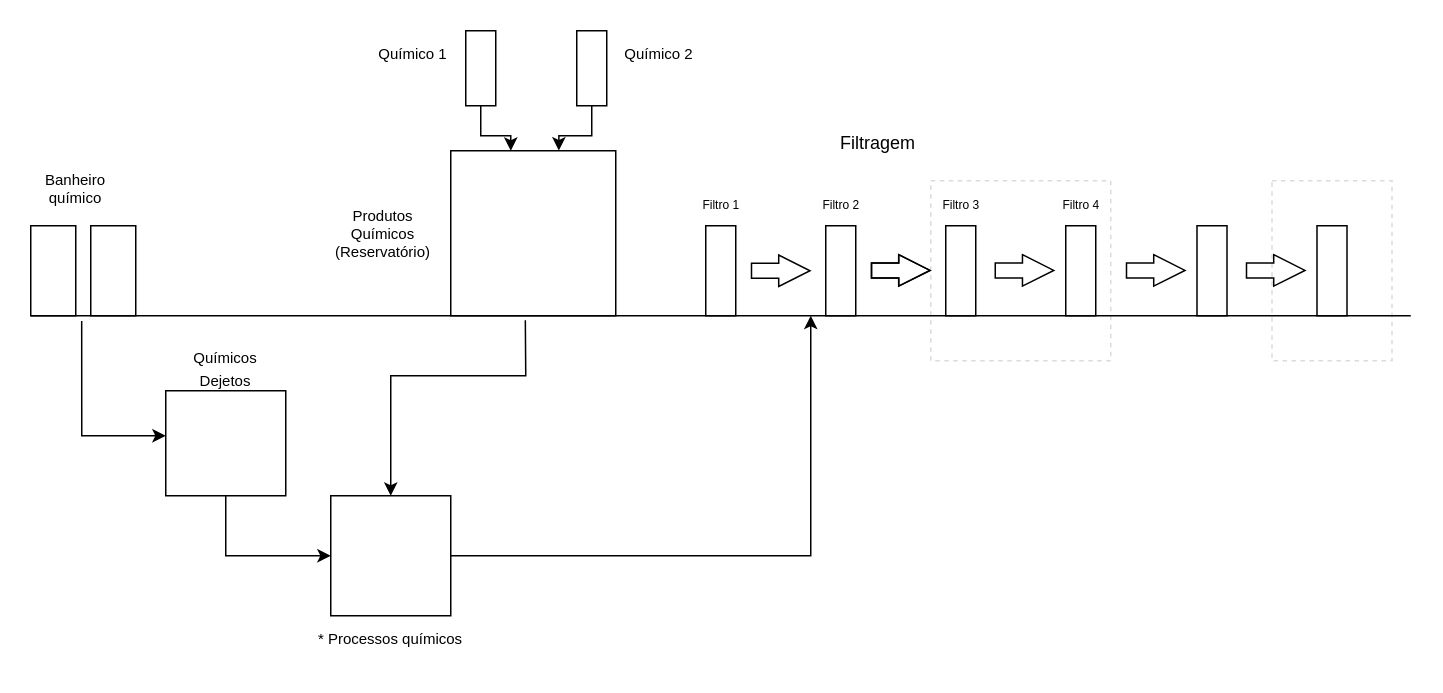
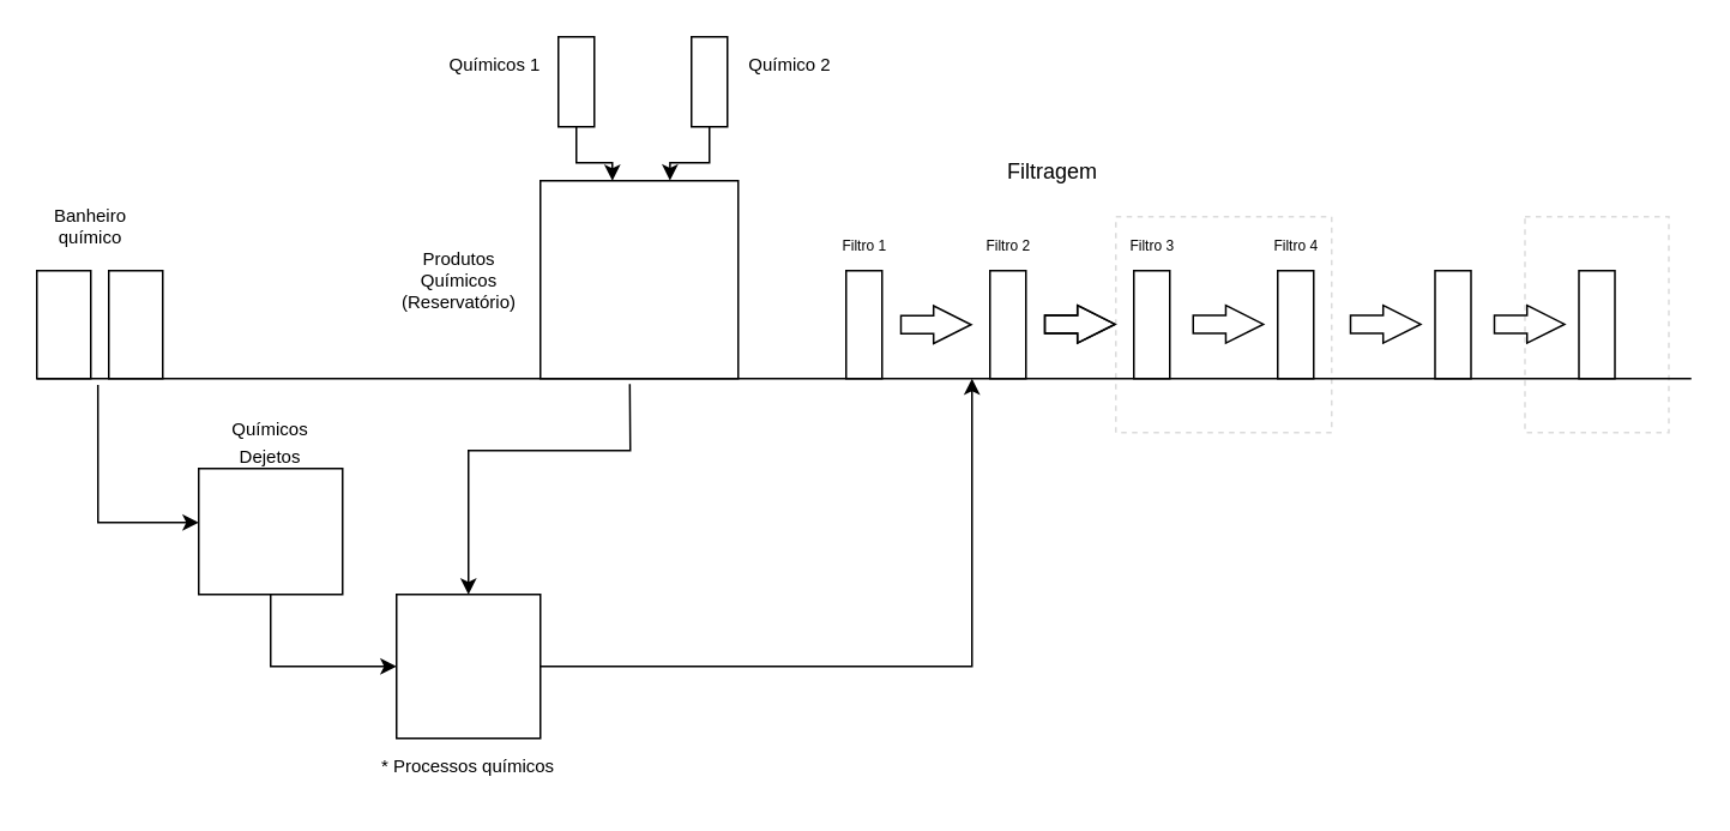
- <mxCell id="22" value="Químico 1" style="text;html=1;align=center;verticalAlign=middle;whiteSpace=wrap;rounded=0;fontSize=10;" vertex="1" parent="1"><mxGeometry x="240" y="20" width="70" height="30" as="geometry" /></mxCell>
+ <mxCell id="22" value="Químicos 1" style="text;html=1;align=center;verticalAlign=middle;whiteSpace=wrap;rounded=0;fontSize=10;" vertex="1" parent="1"><mxGeometry x="240" y="20" width="70" height="30" as="geometry" /></mxCell>
